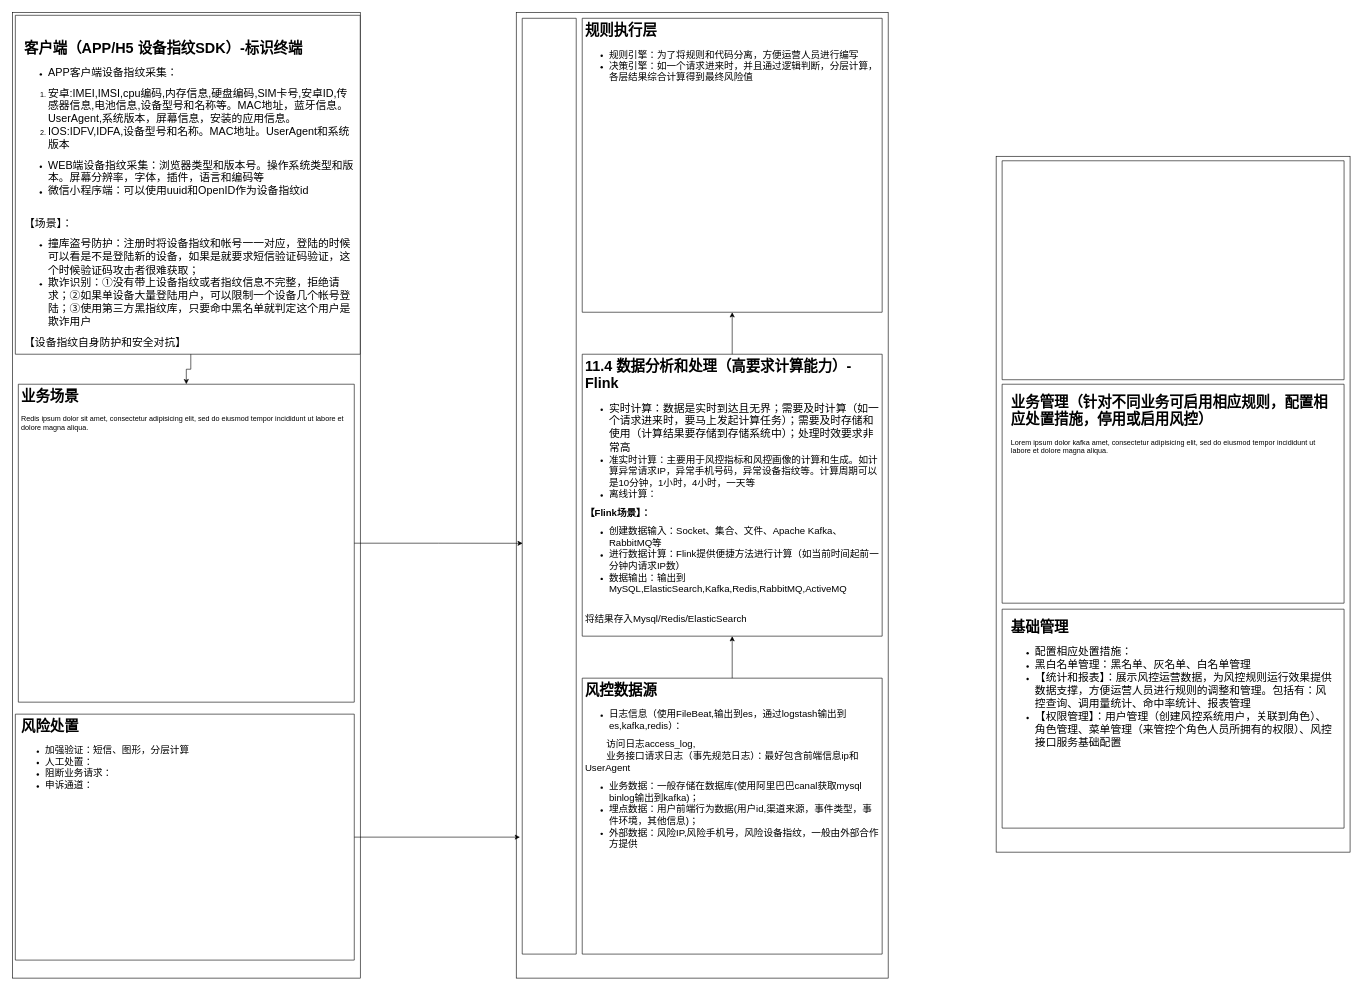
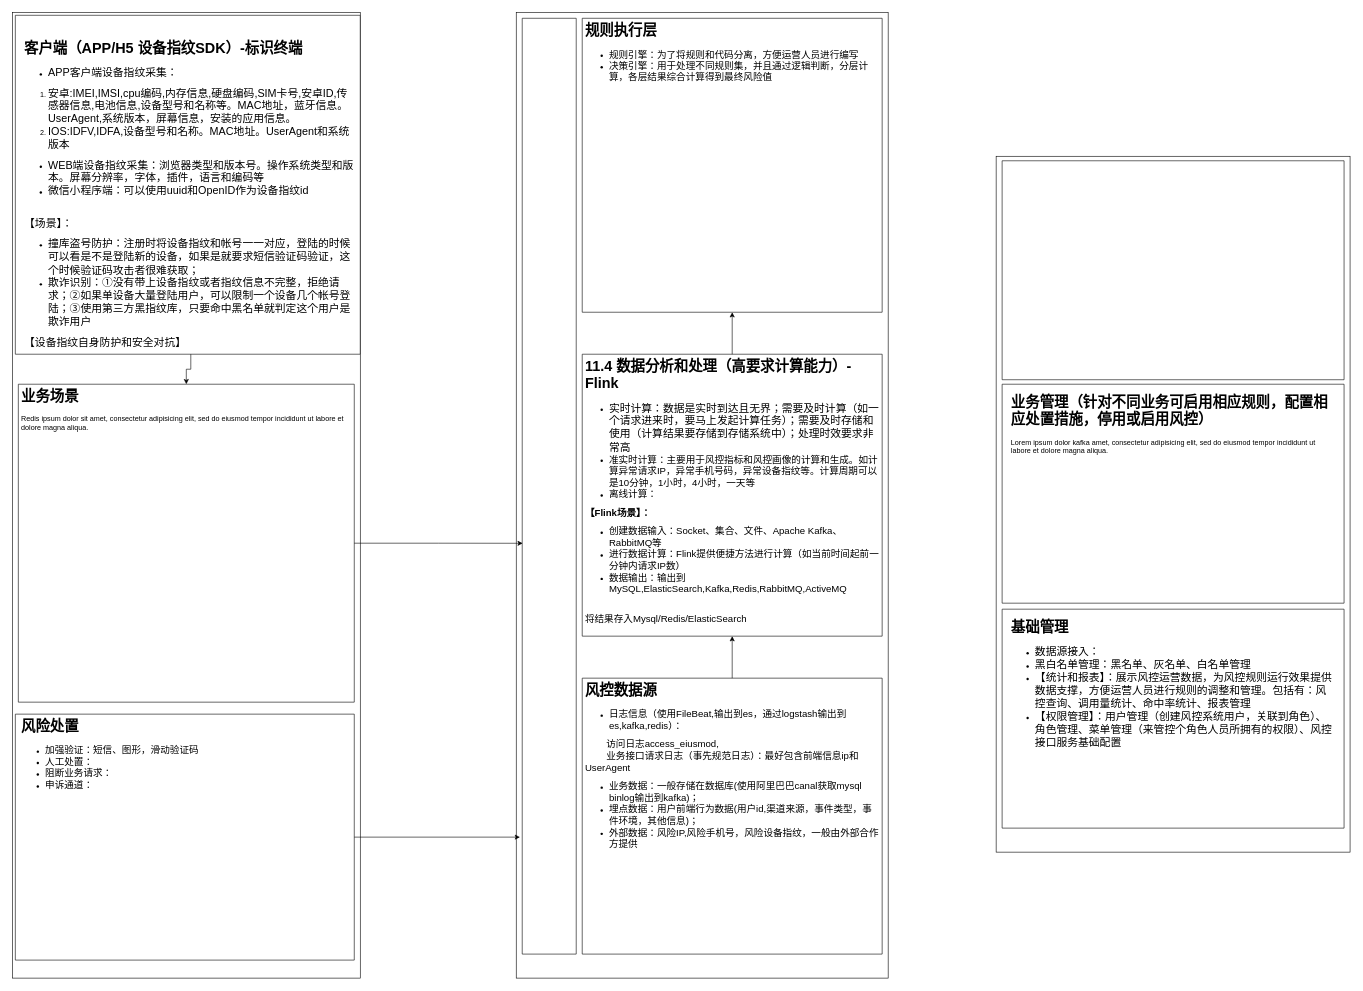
- <mxCell id="13" value="&lt;h1&gt;规则执行层&lt;/h1&gt;&lt;p&gt;&lt;/p&gt;&lt;ul&gt;&lt;li&gt;&lt;font size=&quot;3&quot;&gt;规则引擎：为了将规则和代码分离，方便运营人员进行编写&lt;/font&gt;&lt;/li&gt;&lt;li&gt;&lt;font size=&quot;3&quot;&gt;决策引擎：如一个请求进来时，并且通过逻辑判断，分层计算，各层结果综合计算得到最终风险值&lt;/font&gt;&lt;/li&gt;&lt;/ul&gt;&lt;p&gt;&lt;/p&gt;" style="text;html=1;strokeColor=none;fillColor=none;spacing=5;spacingTop=-20;whiteSpace=wrap;overflow=hidden;rounded=0;" parent="1" vertex="1"><mxGeometry x="970" y="30" width="500" height="490" as="geometry" /></mxCell>
+ <mxCell id="13" value="&lt;h1&gt;规则执行层&lt;/h1&gt;&lt;p&gt;&lt;/p&gt;&lt;ul&gt;&lt;li&gt;&lt;font size=&quot;3&quot;&gt;规则引擎：为了将规则和代码分离，方便运营人员进行编写&lt;/font&gt;&lt;/li&gt;&lt;li&gt;&lt;font size=&quot;3&quot;&gt;决策引擎：用于处理不同规则集，并且通过逻辑判断，分层计算，各层结果综合计算得到最终风险值&lt;/font&gt;&lt;/li&gt;&lt;/ul&gt;&lt;p&gt;&lt;/p&gt;" style="text;html=1;strokeColor=none;fillColor=none;spacing=5;spacingTop=-20;whiteSpace=wrap;overflow=hidden;rounded=0;" parent="1" vertex="1"><mxGeometry x="970" y="30" width="500" height="490" as="geometry" /></mxCell>
- <mxCell id="25" value="&lt;h1&gt;基础管理&lt;/h1&gt;&lt;p&gt;&lt;/p&gt;&lt;ul&gt;&lt;li&gt;&lt;font style=&quot;font-size: 18px;&quot;&gt;配置相应处置措施：&lt;/font&gt;&lt;/li&gt;&lt;li&gt;&lt;font style=&quot;font-size: 18px;&quot;&gt;黑白名单管理：黑名单、灰名单、白名单管理&lt;/font&gt;&lt;/li&gt;&lt;li&gt;&lt;font style=&quot;font-size: 18px;&quot;&gt;【统计和报表】：展示风控运营数据，为风控规则运行效果提供数据支撑，方便运营人员进行规则的调整和管理。包括有：风控查询、调用量统计、命中率统计、报表管理&lt;/font&gt;&lt;/li&gt;&lt;li&gt;&lt;font style=&quot;font-size: 18px;&quot;&gt;【权限管理】：用户管理（创建风控系统用户，关联到角色）、角色管理、菜单管理（来管控个角色人员所拥有的权限）、风控接口服务基础配置&lt;/font&gt;&lt;/li&gt;&lt;/ul&gt;&lt;p&gt;&lt;/p&gt;" style="text;html=1;strokeColor=none;fillColor=none;spacing=5;spacingTop=-20;whiteSpace=wrap;overflow=hidden;rounded=0;" parent="1" vertex="1"><mxGeometry x="1680" y="1025" width="550" height="345" as="geometry" /></mxCell>
+ <mxCell id="25" value="&lt;h1&gt;基础管理&lt;/h1&gt;&lt;p&gt;&lt;/p&gt;&lt;ul&gt;&lt;li&gt;&lt;font style=&quot;font-size: 18px;&quot;&gt;数据源接入：&lt;/font&gt;&lt;/li&gt;&lt;li&gt;&lt;font style=&quot;font-size: 18px;&quot;&gt;黑白名单管理：黑名单、灰名单、白名单管理&lt;/font&gt;&lt;/li&gt;&lt;li&gt;&lt;font style=&quot;font-size: 18px;&quot;&gt;【统计和报表】：展示风控运营数据，为风控规则运行效果提供数据支撑，方便运营人员进行规则的调整和管理。包括有：风控查询、调用量统计、命中率统计、报表管理&lt;/font&gt;&lt;/li&gt;&lt;li&gt;&lt;font style=&quot;font-size: 18px;&quot;&gt;【权限管理】：用户管理（创建风控系统用户，关联到角色）、角色管理、菜单管理（来管控个角色人员所拥有的权限）、风控接口服务基础配置&lt;/font&gt;&lt;/li&gt;&lt;/ul&gt;&lt;p&gt;&lt;/p&gt;" style="text;html=1;strokeColor=none;fillColor=none;spacing=5;spacingTop=-20;whiteSpace=wrap;overflow=hidden;rounded=0;" parent="1" vertex="1"><mxGeometry x="1680" y="1025" width="550" height="345" as="geometry" /></mxCell>
- <mxCell id="8" value="&lt;h1&gt;风控数据源&lt;/h1&gt;&lt;p&gt;&lt;/p&gt;&lt;ul&gt;&lt;li&gt;&lt;font size=&quot;3&quot;&gt;日志信息（使用FileBeat,输出到es，通过logstash输出到es,kafka,redis）：&lt;/font&gt;&lt;/li&gt;&lt;/ul&gt;&lt;span style=&quot;font-size: medium; background-color: initial;&quot;&gt;&lt;span style=&quot;white-space: pre;&quot;&gt;&#09;&lt;/span&gt;访问日志access_log,&lt;/span&gt;&lt;br&gt;&lt;span style=&quot;font-size: medium; background-color: initial;&quot;&gt;&lt;span style=&quot;white-space: pre;&quot;&gt;&#09;&lt;/span&gt;业务接口请求日志（事先规范日志）：最好包含前端信息ip和UserAgent&lt;/span&gt;&lt;br&gt;&lt;ul&gt;&lt;li&gt;&lt;font size=&quot;3&quot;&gt;业务数据：一般存储在数据库(使用阿里巴巴canal获取mysql binlog输出到kafka)；&lt;/font&gt;&lt;/li&gt;&lt;li&gt;&lt;font size=&quot;3&quot;&gt;埋点数据：用户前端行为数据(用户id,渠道来源，事件类型，事件环境，其他信息)；&lt;/font&gt;&lt;/li&gt;&lt;li&gt;&lt;font size=&quot;3&quot;&gt;外部数据：风险IP,风险手机号，风险设备指纹，一般由外部合作方提供&lt;/font&gt;&lt;/li&gt;&lt;/ul&gt;&lt;p&gt;&lt;/p&gt;&lt;p&gt;&lt;font size=&quot;3&quot;&gt;&lt;br&gt;&lt;/font&gt;&lt;/p&gt;" style="text;html=1;strokeColor=none;fillColor=none;spacing=5;spacingTop=-20;whiteSpace=wrap;overflow=hidden;rounded=0;" parent="1" vertex="1"><mxGeometry x="970" y="1130" width="500" height="460" as="geometry" /></mxCell>
+ <mxCell id="8" value="&lt;h1&gt;风控数据源&lt;/h1&gt;&lt;p&gt;&lt;/p&gt;&lt;ul&gt;&lt;li&gt;&lt;font size=&quot;3&quot;&gt;日志信息（使用FileBeat,输出到es，通过logstash输出到es,kafka,redis）：&lt;/font&gt;&lt;/li&gt;&lt;/ul&gt;&lt;span style=&quot;font-size: medium; background-color: initial;&quot;&gt;&lt;span style=&quot;white-space: pre;&quot;&gt;&#09;&lt;/span&gt;访问日志access_eiusmod,&lt;/span&gt;&lt;br&gt;&lt;span style=&quot;font-size: medium; background-color: initial;&quot;&gt;&lt;span style=&quot;white-space: pre;&quot;&gt;&#09;&lt;/span&gt;业务接口请求日志（事先规范日志）：最好包含前端信息ip和UserAgent&lt;/span&gt;&lt;br&gt;&lt;ul&gt;&lt;li&gt;&lt;font size=&quot;3&quot;&gt;业务数据：一般存储在数据库(使用阿里巴巴canal获取mysql binlog输出到kafka)；&lt;/font&gt;&lt;/li&gt;&lt;li&gt;&lt;font size=&quot;3&quot;&gt;埋点数据：用户前端行为数据(用户id,渠道来源，事件类型，事件环境，其他信息)；&lt;/font&gt;&lt;/li&gt;&lt;li&gt;&lt;font size=&quot;3&quot;&gt;外部数据：风险IP,风险手机号，风险设备指纹，一般由外部合作方提供&lt;/font&gt;&lt;/li&gt;&lt;/ul&gt;&lt;p&gt;&lt;/p&gt;&lt;p&gt;&lt;font size=&quot;3&quot;&gt;&lt;br&gt;&lt;/font&gt;&lt;/p&gt;" style="text;html=1;strokeColor=none;fillColor=none;spacing=5;spacingTop=-20;whiteSpace=wrap;overflow=hidden;rounded=0;" parent="1" vertex="1"><mxGeometry x="970" y="1130" width="500" height="460" as="geometry" /></mxCell>
- <mxCell id="20" value="&lt;h1&gt;风险处置&lt;/h1&gt;&lt;p&gt;&lt;/p&gt;&lt;ul&gt;&lt;li&gt;&lt;font size=&quot;3&quot;&gt;加强验证：短信、图形，分层计算&lt;/font&gt;&lt;/li&gt;&lt;li&gt;&lt;font size=&quot;3&quot;&gt;人工处置：&lt;/font&gt;&lt;/li&gt;&lt;li&gt;&lt;font size=&quot;3&quot;&gt;阻断业务请求：&lt;/font&gt;&lt;/li&gt;&lt;li&gt;&lt;font size=&quot;3&quot;&gt;申诉通道：&lt;/font&gt;&lt;/li&gt;&lt;/ul&gt;&lt;p&gt;&lt;/p&gt;" style="text;html=1;strokeColor=none;fillColor=none;spacing=5;spacingTop=-20;whiteSpace=wrap;overflow=hidden;rounded=0;" parent="1" vertex="1"><mxGeometry x="30" y="1190" width="560" height="410" as="geometry" /></mxCell>
+ <mxCell id="20" value="&lt;h1&gt;风险处置&lt;/h1&gt;&lt;p&gt;&lt;/p&gt;&lt;ul&gt;&lt;li&gt;&lt;font size=&quot;3&quot;&gt;加强验证：短信、图形，滑动验证码&lt;/font&gt;&lt;/li&gt;&lt;li&gt;&lt;font size=&quot;3&quot;&gt;人工处置：&lt;/font&gt;&lt;/li&gt;&lt;li&gt;&lt;font size=&quot;3&quot;&gt;阻断业务请求：&lt;/font&gt;&lt;/li&gt;&lt;li&gt;&lt;font size=&quot;3&quot;&gt;申诉通道：&lt;/font&gt;&lt;/li&gt;&lt;/ul&gt;&lt;p&gt;&lt;/p&gt;" style="text;html=1;strokeColor=none;fillColor=none;spacing=5;spacingTop=-20;whiteSpace=wrap;overflow=hidden;rounded=0;" parent="1" vertex="1"><mxGeometry x="30" y="1190" width="560" height="410" as="geometry" /></mxCell>
